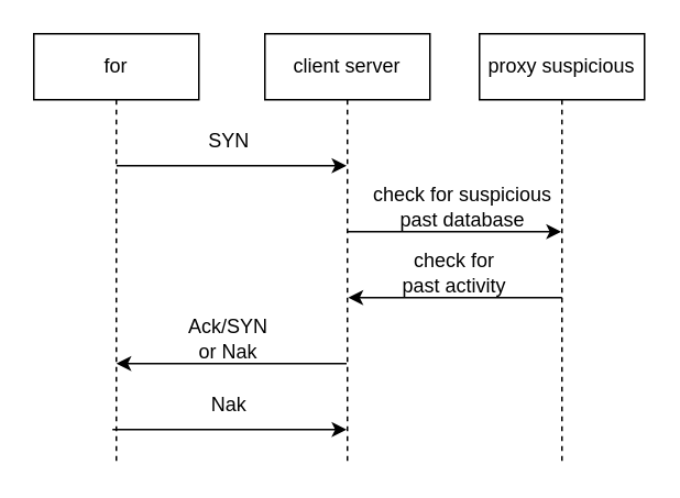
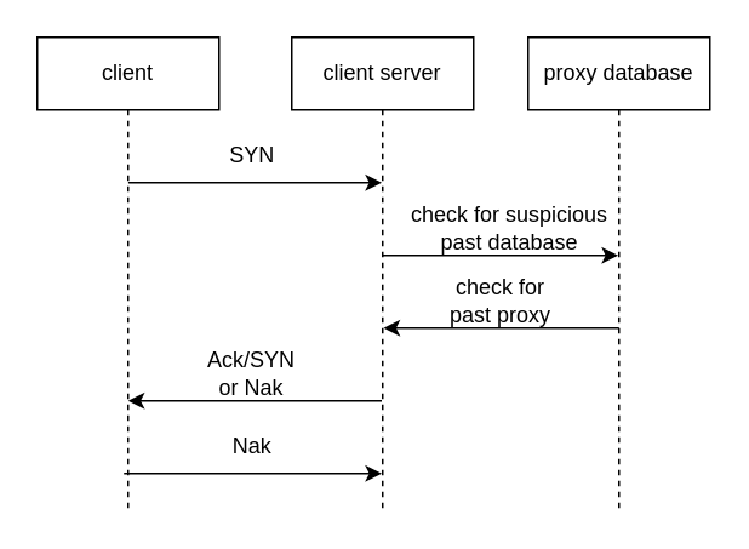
- <mxCell id="2" value="for" style="shape=umlLifeline;perimeter=lifelinePerimeter;whiteSpace=wrap;html=1;container=0;dropTarget=0;collapsible=0;recursiveResize=0;outlineConnect=0;portConstraint=eastwest;newEdgeStyle={&quot;edgeStyle&quot;:&quot;elbowEdgeStyle&quot;,&quot;elbow&quot;:&quot;vertical&quot;,&quot;curved&quot;:0,&quot;rounded&quot;:0};" parent="1" vertex="1"><mxGeometry x="20" y="20" width="100" height="260" as="geometry" /></mxCell>
+ <mxCell id="2" value="client" style="shape=umlLifeline;perimeter=lifelinePerimeter;whiteSpace=wrap;html=1;container=0;dropTarget=0;collapsible=0;recursiveResize=0;outlineConnect=0;portConstraint=eastwest;newEdgeStyle={&quot;edgeStyle&quot;:&quot;elbowEdgeStyle&quot;,&quot;elbow&quot;:&quot;vertical&quot;,&quot;curved&quot;:0,&quot;rounded&quot;:0};" parent="1" vertex="1"><mxGeometry x="20" y="20" width="100" height="260" as="geometry" /></mxCell>
- <mxCell id="4" value="proxy suspicious" style="shape=umlLifeline;perimeter=lifelinePerimeter;whiteSpace=wrap;html=1;container=0;dropTarget=0;collapsible=0;recursiveResize=0;outlineConnect=0;portConstraint=eastwest;newEdgeStyle={&quot;edgeStyle&quot;:&quot;elbowEdgeStyle&quot;,&quot;elbow&quot;:&quot;vertical&quot;,&quot;curved&quot;:0,&quot;rounded&quot;:0};" parent="1" vertex="1"><mxGeometry x="290" y="20" width="100" height="260" as="geometry" /></mxCell>
+ <mxCell id="4" value="proxy database" style="shape=umlLifeline;perimeter=lifelinePerimeter;whiteSpace=wrap;html=1;container=0;dropTarget=0;collapsible=0;recursiveResize=0;outlineConnect=0;portConstraint=eastwest;newEdgeStyle={&quot;edgeStyle&quot;:&quot;elbowEdgeStyle&quot;,&quot;elbow&quot;:&quot;vertical&quot;,&quot;curved&quot;:0,&quot;rounded&quot;:0};" parent="1" vertex="1"><mxGeometry x="290" y="20" width="100" height="260" as="geometry" /></mxCell>
- <mxCell id="14" value="check for past activity" style="text;html=1;strokeColor=none;fillColor=none;align=center;verticalAlign=middle;whiteSpace=wrap;rounded=0;" vertex="1" parent="1"><mxGeometry x="240" y="150" width="70" height="30" as="geometry" /></mxCell>
+ <mxCell id="14" value="check for past proxy" style="text;html=1;strokeColor=none;fillColor=none;align=center;verticalAlign=middle;whiteSpace=wrap;rounded=0;" vertex="1" parent="1"><mxGeometry x="240" y="150" width="70" height="30" as="geometry" /></mxCell>
